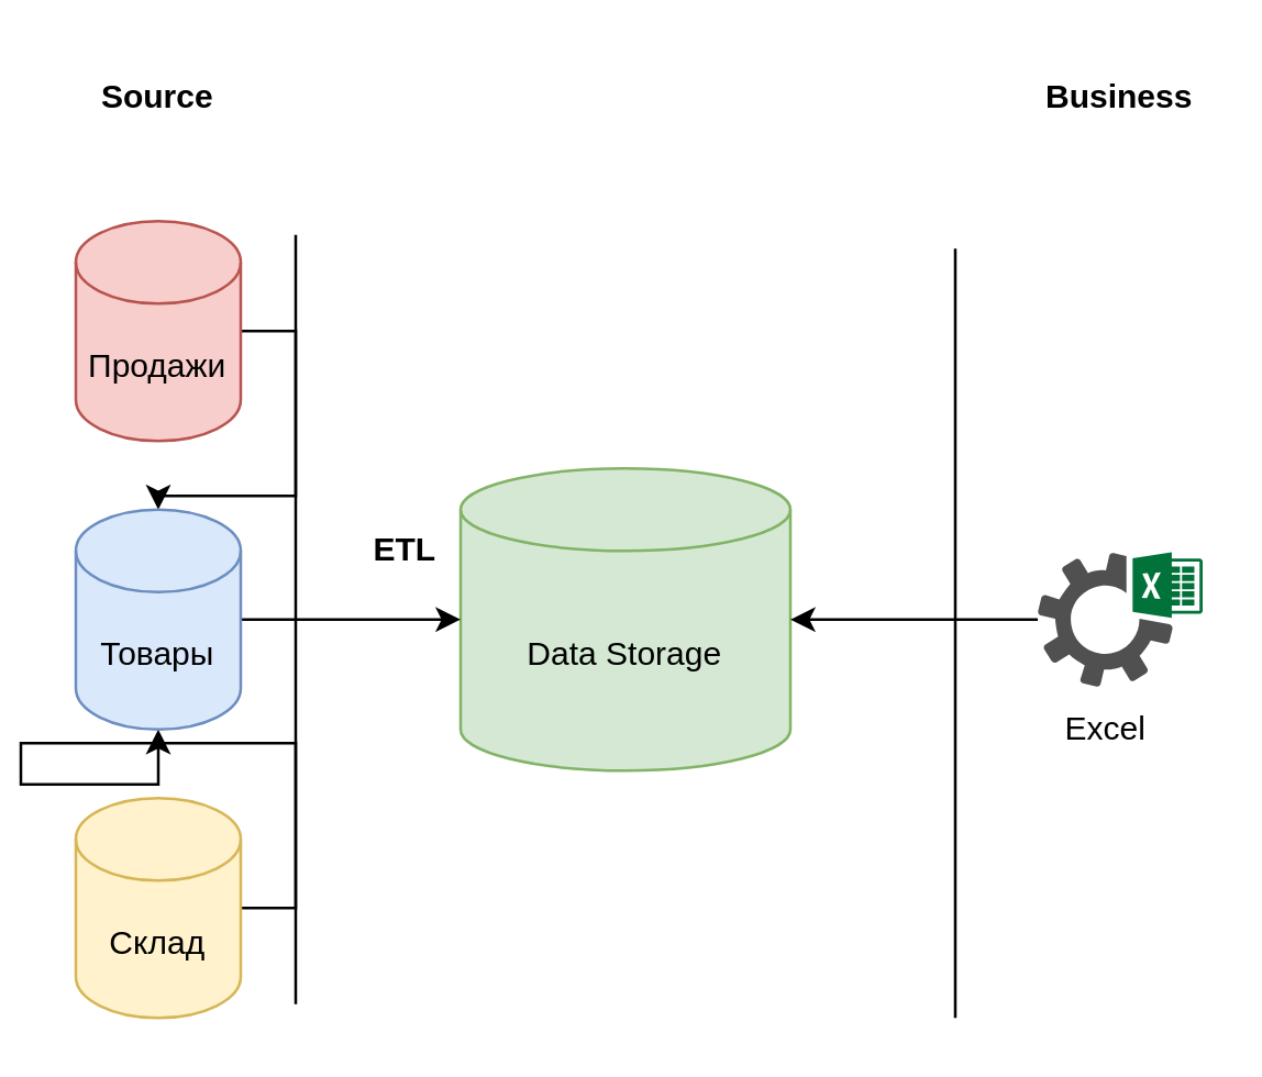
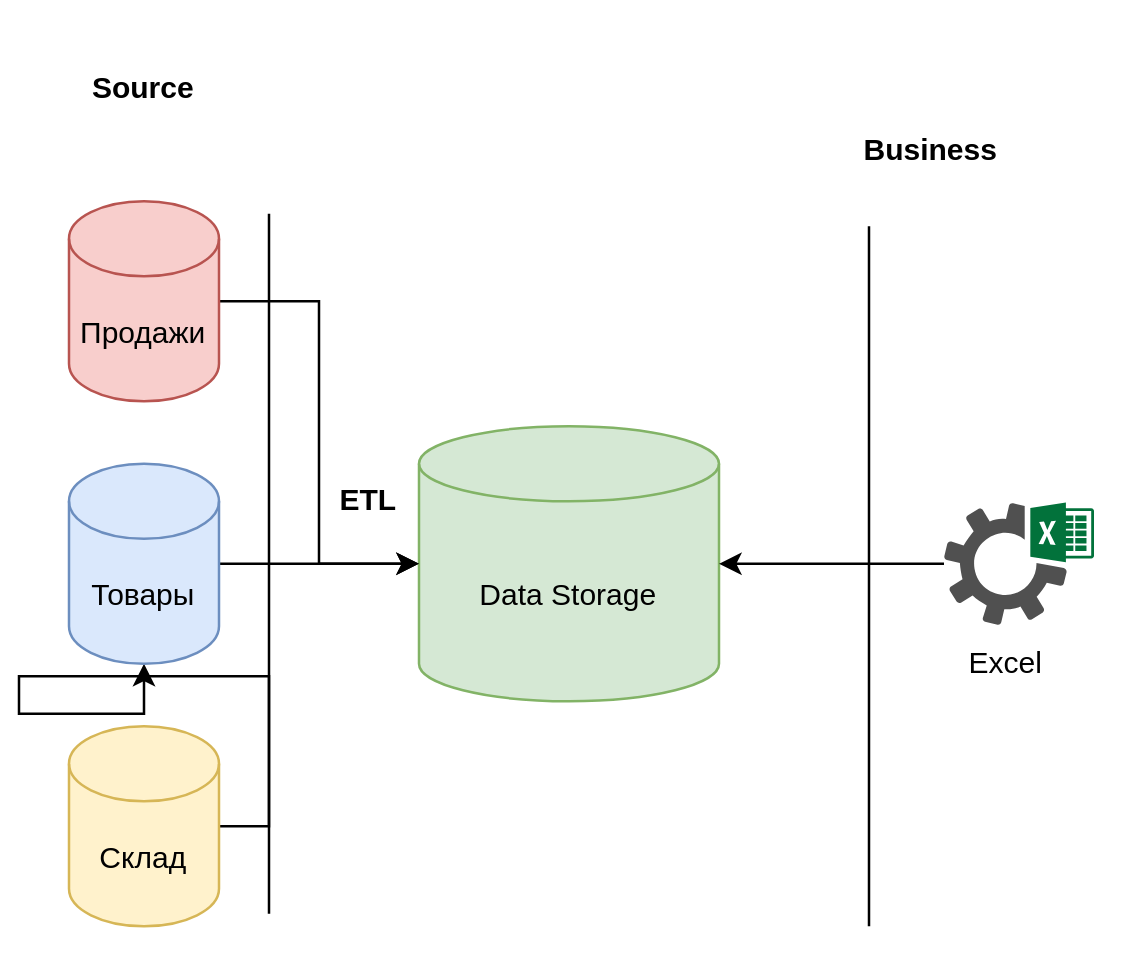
- <mxCell id="6" value="Business" style="text;html=1;strokeColor=none;fillColor=none;align=center;verticalAlign=middle;whiteSpace=wrap;rounded=0;fontStyle=1" vertex="1" parent="1"><mxGeometry x="370" y="20" width="60" height="30" as="geometry" /></mxCell>
+ <mxCell id="6" value="Business" style="text;html=1;strokeColor=none;fillColor=none;align=center;verticalAlign=middle;whiteSpace=wrap;rounded=0;fontStyle=1" vertex="1" parent="1"><mxGeometry x="335" y="45" width="60" height="30" as="geometry" /></mxCell>
- <mxCell id="10" style="edgeStyle=orthogonalEdgeStyle;rounded=0;orthogonalLoop=1;jettySize=auto;html=1;exitX=1;exitY=0.5;exitDx=0;exitDy=0;exitPerimeter=0;" edge="1" parent="1" source="11" target="15"><mxGeometry relative="1" as="geometry" /></mxCell>
+ <mxCell id="10" style="edgeStyle=orthogonalEdgeStyle;rounded=0;orthogonalLoop=1;jettySize=auto;html=1;exitX=1;exitY=0.5;exitDx=0;exitDy=0;exitPerimeter=0;entryX=0;entryY=0.5;entryDx=0;entryDy=0;entryPerimeter=0;" edge="1" parent="1" source="11" target="2"><mxGeometry relative="1" as="geometry" /></mxCell>
